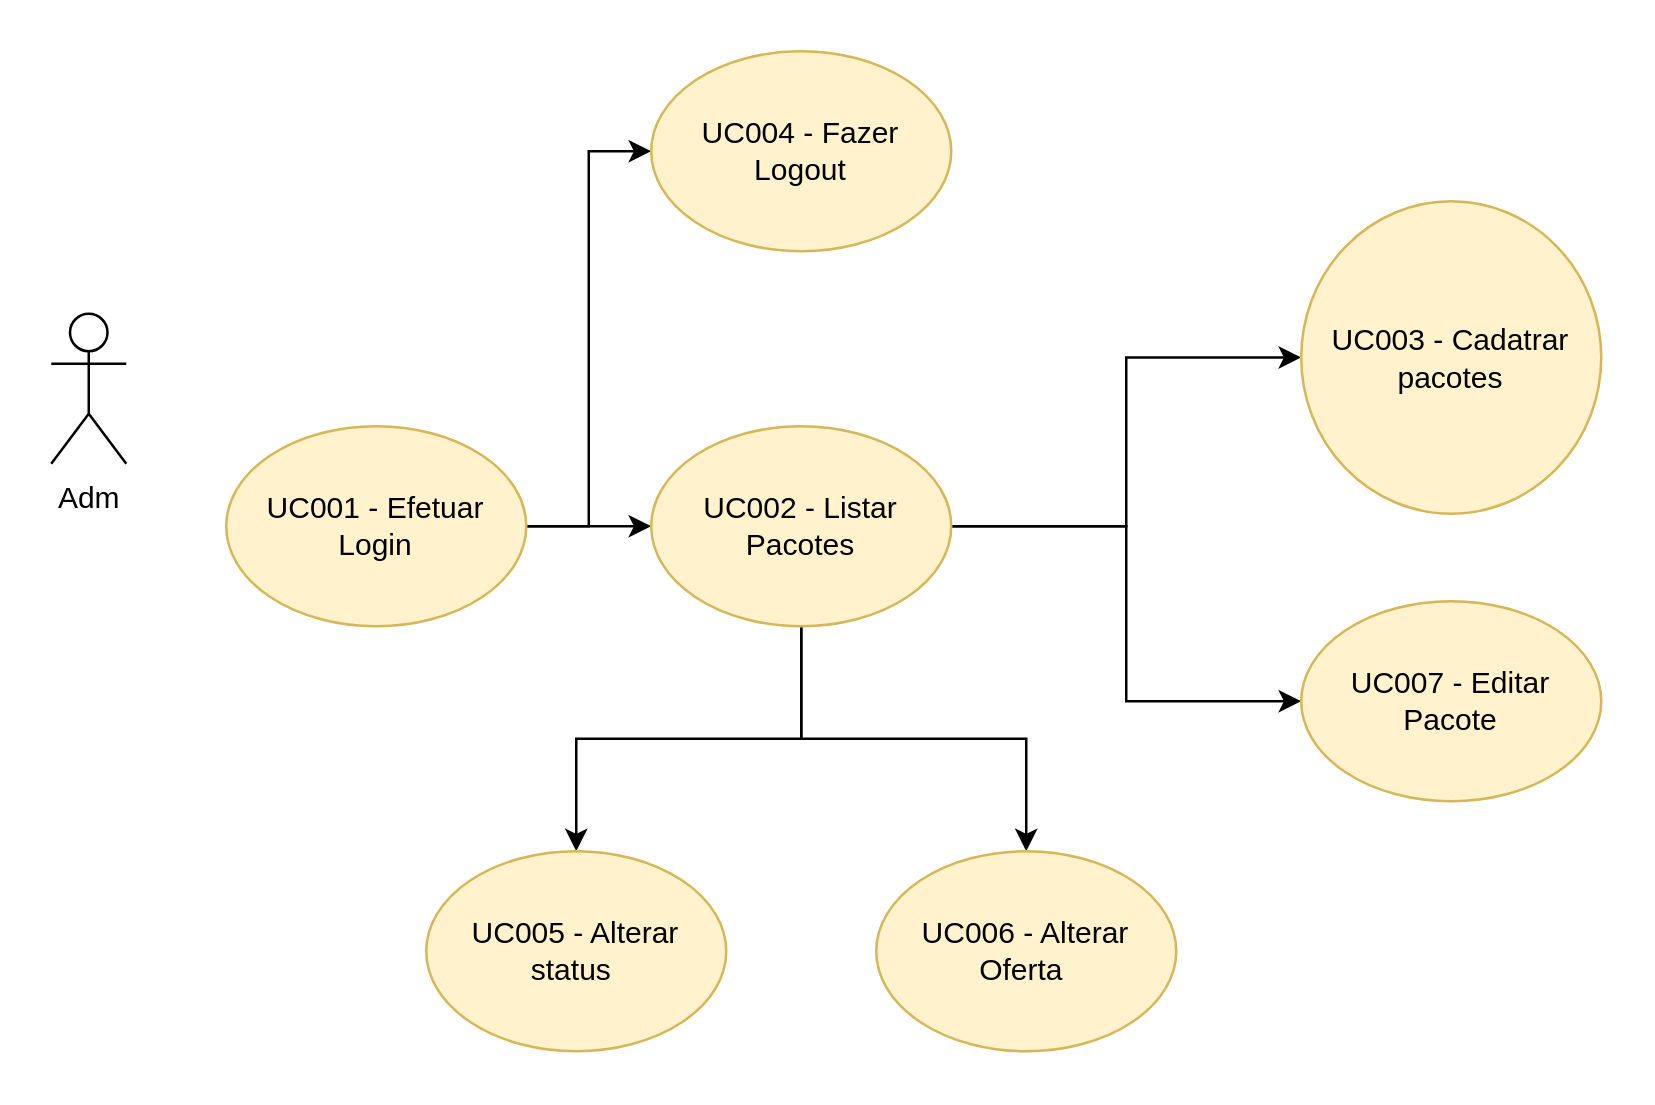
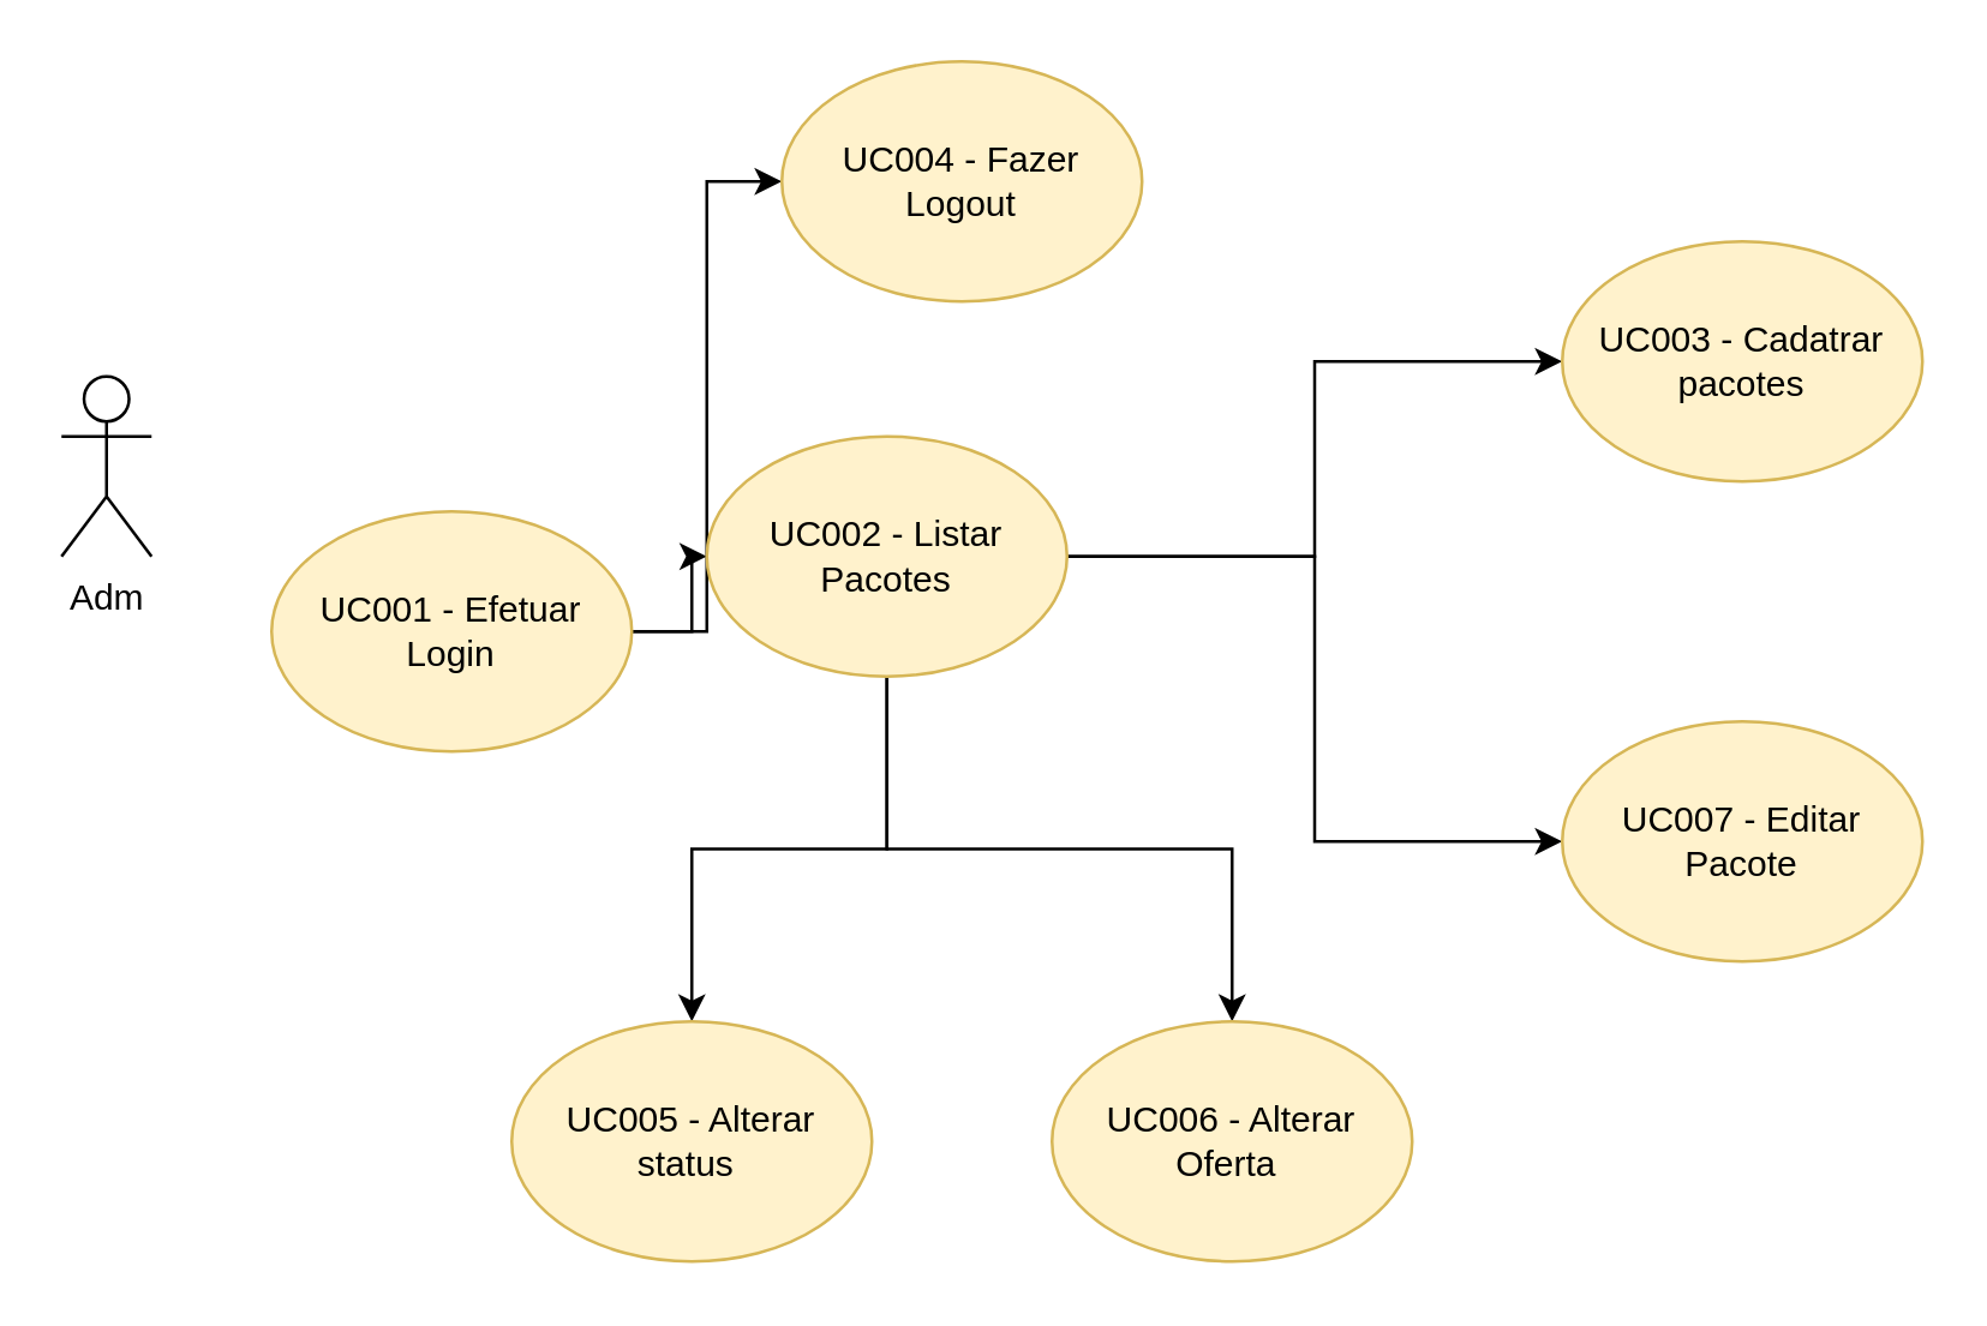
- <mxCell id="11" value="UC003 - Cadatrar pacotes" style="ellipse;whiteSpace=wrap;html=1;fillColor=#fff2cc;strokeColor=#d6b656;" vertex="1" parent="1"><mxGeometry x="520" y="80" width="120" height="125" as="geometry" /></mxCell>
+ <mxCell id="11" value="UC003 - Cadatrar pacotes" style="ellipse;whiteSpace=wrap;html=1;fillColor=#fff2cc;strokeColor=#d6b656;" vertex="1" parent="1"><mxGeometry x="520" y="80" width="120" height="80" as="geometry" /></mxCell>
- <mxCell id="10" value="UC002 - Listar Pacotes" style="ellipse;whiteSpace=wrap;html=1;fillColor=#fff2cc;strokeColor=#d6b656;" vertex="1" parent="1"><mxGeometry x="260" y="170" width="120" height="80" as="geometry" /></mxCell>
+ <mxCell id="10" value="UC002 - Listar Pacotes" style="ellipse;whiteSpace=wrap;html=1;fillColor=#fff2cc;strokeColor=#d6b656;" vertex="1" parent="1"><mxGeometry x="235" y="145" width="120" height="80" as="geometry" /></mxCell>
